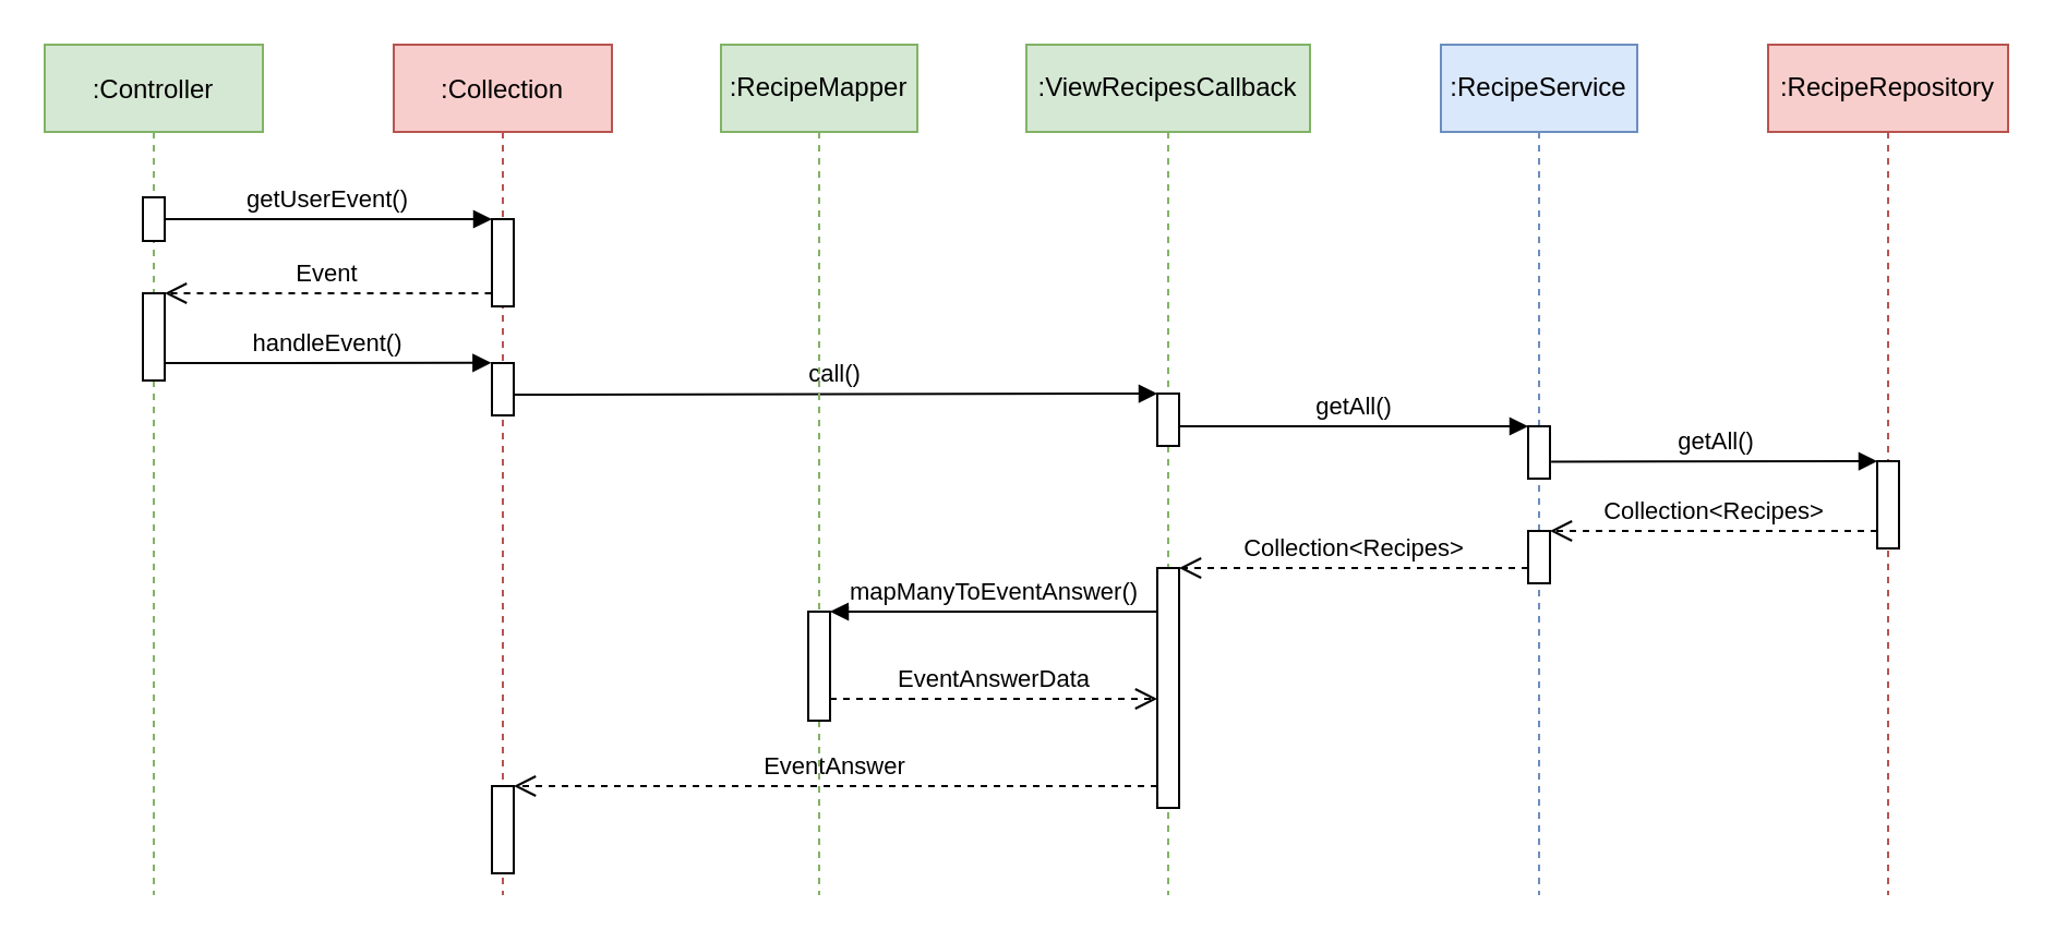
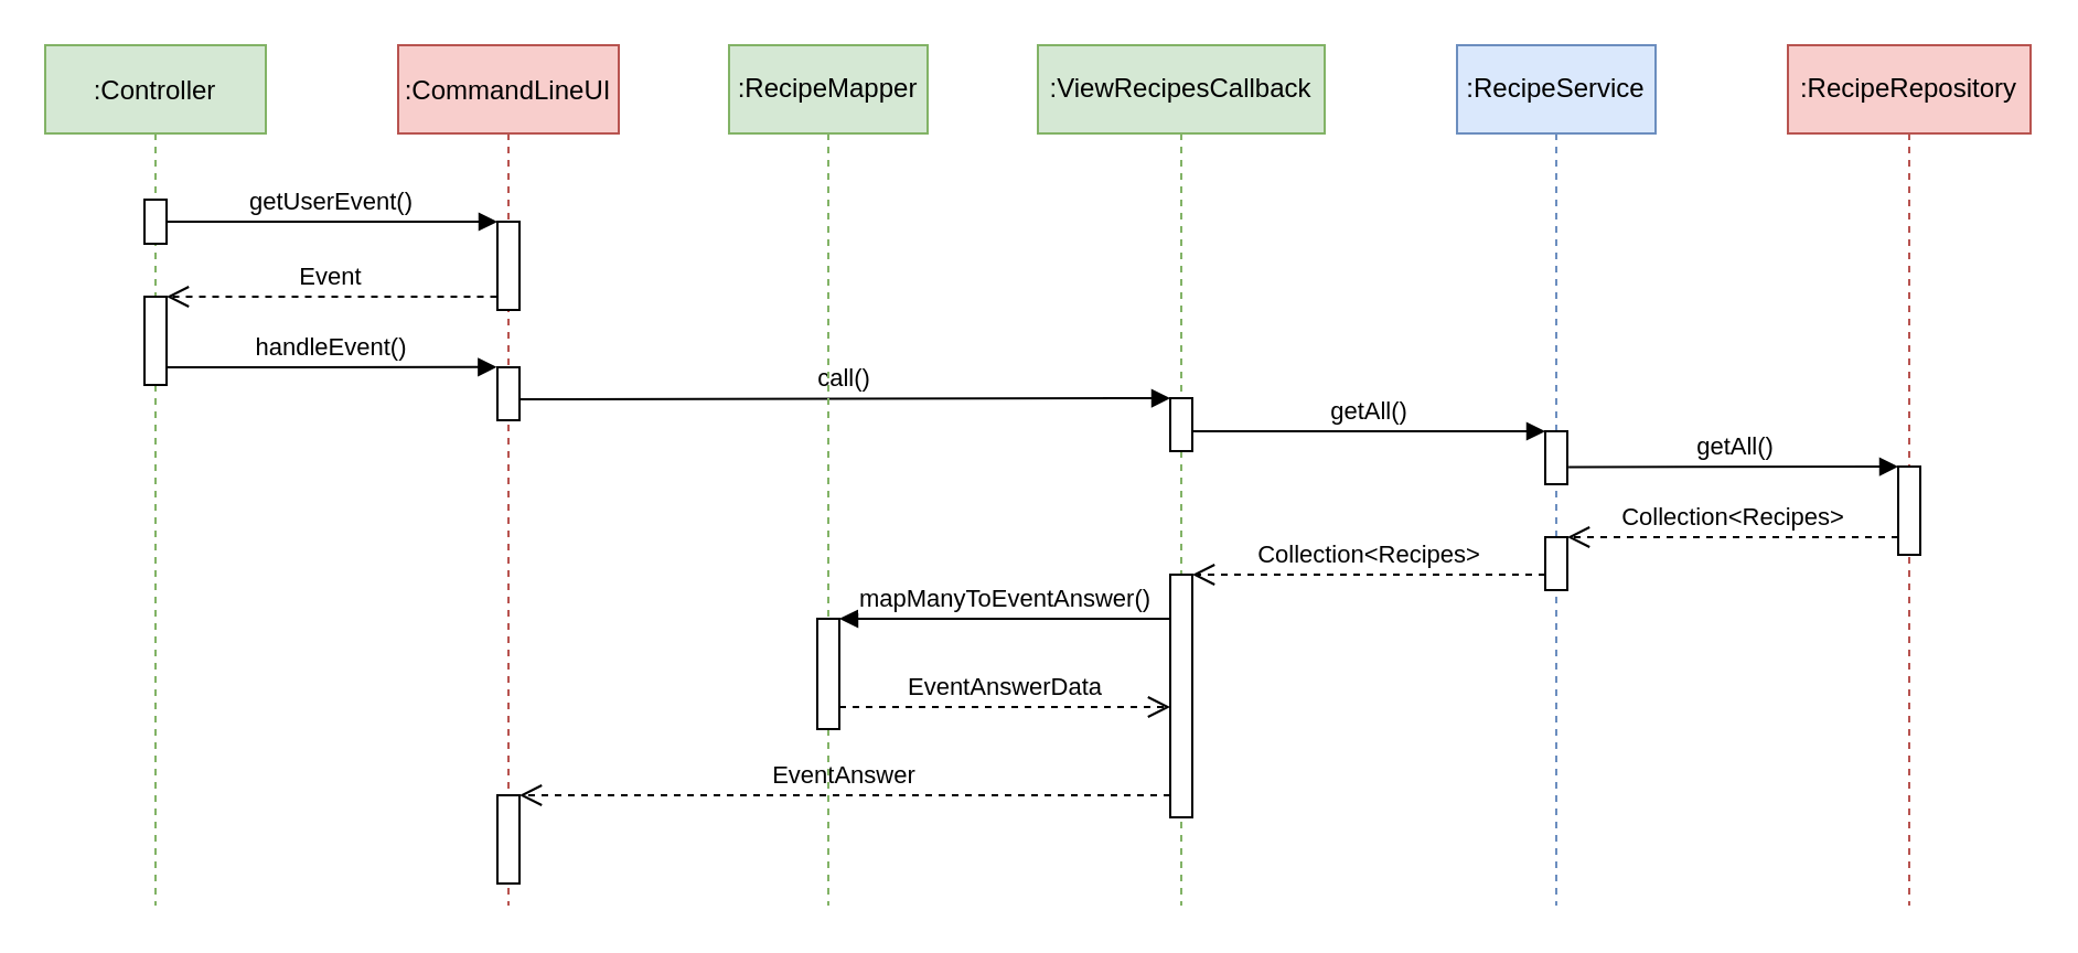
- <mxCell id="5" value=":Collection" style="shape=umlLifeline;perimeter=lifelinePerimeter;container=1;collapsible=0;recursiveResize=0;rounded=0;shadow=0;strokeWidth=1;fillColor=#f8cecc;strokeColor=#b85450;" parent="1" vertex="1"><mxGeometry x="180" y="20" width="100" height="390" as="geometry" /></mxCell>
+ <mxCell id="5" value=":CommandLineUI" style="shape=umlLifeline;perimeter=lifelinePerimeter;container=1;collapsible=0;recursiveResize=0;rounded=0;shadow=0;strokeWidth=1;fillColor=#f8cecc;strokeColor=#b85450;" parent="1" vertex="1"><mxGeometry x="180" y="20" width="100" height="390" as="geometry" /></mxCell>
